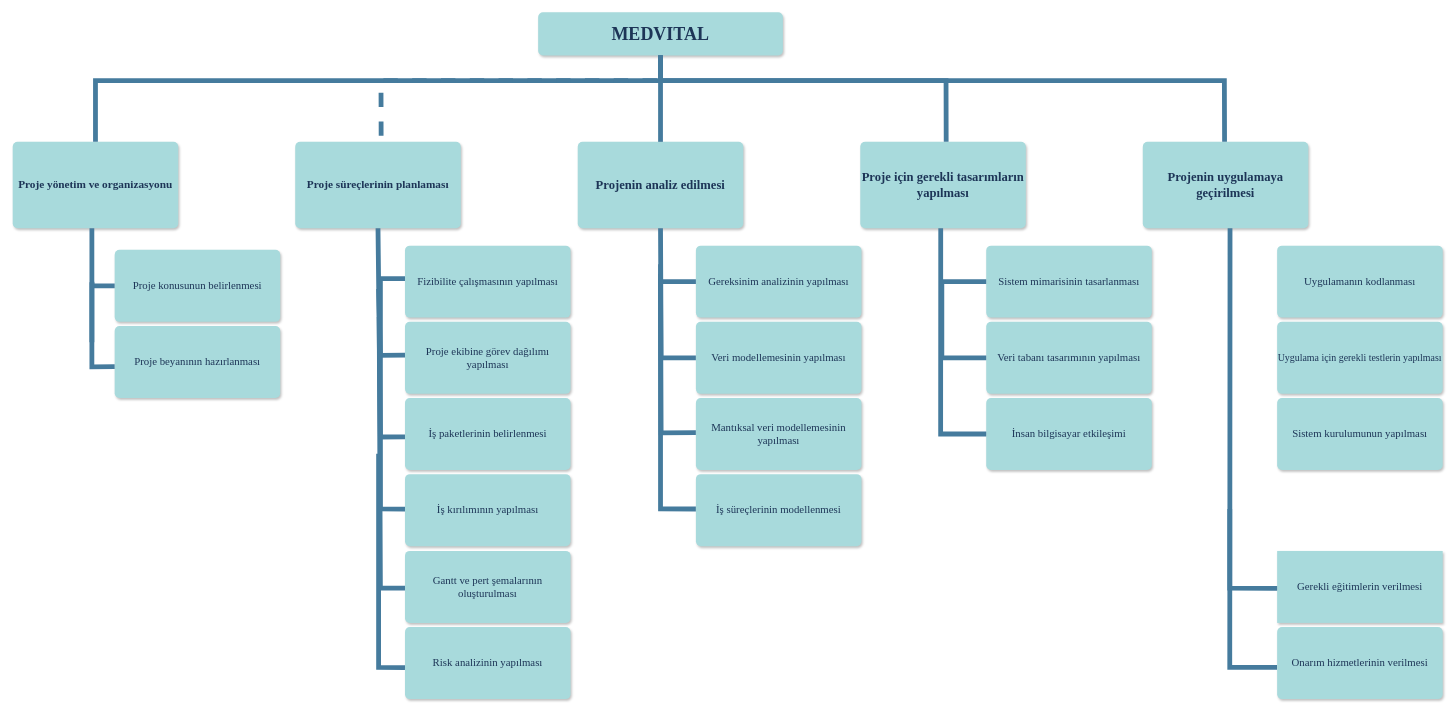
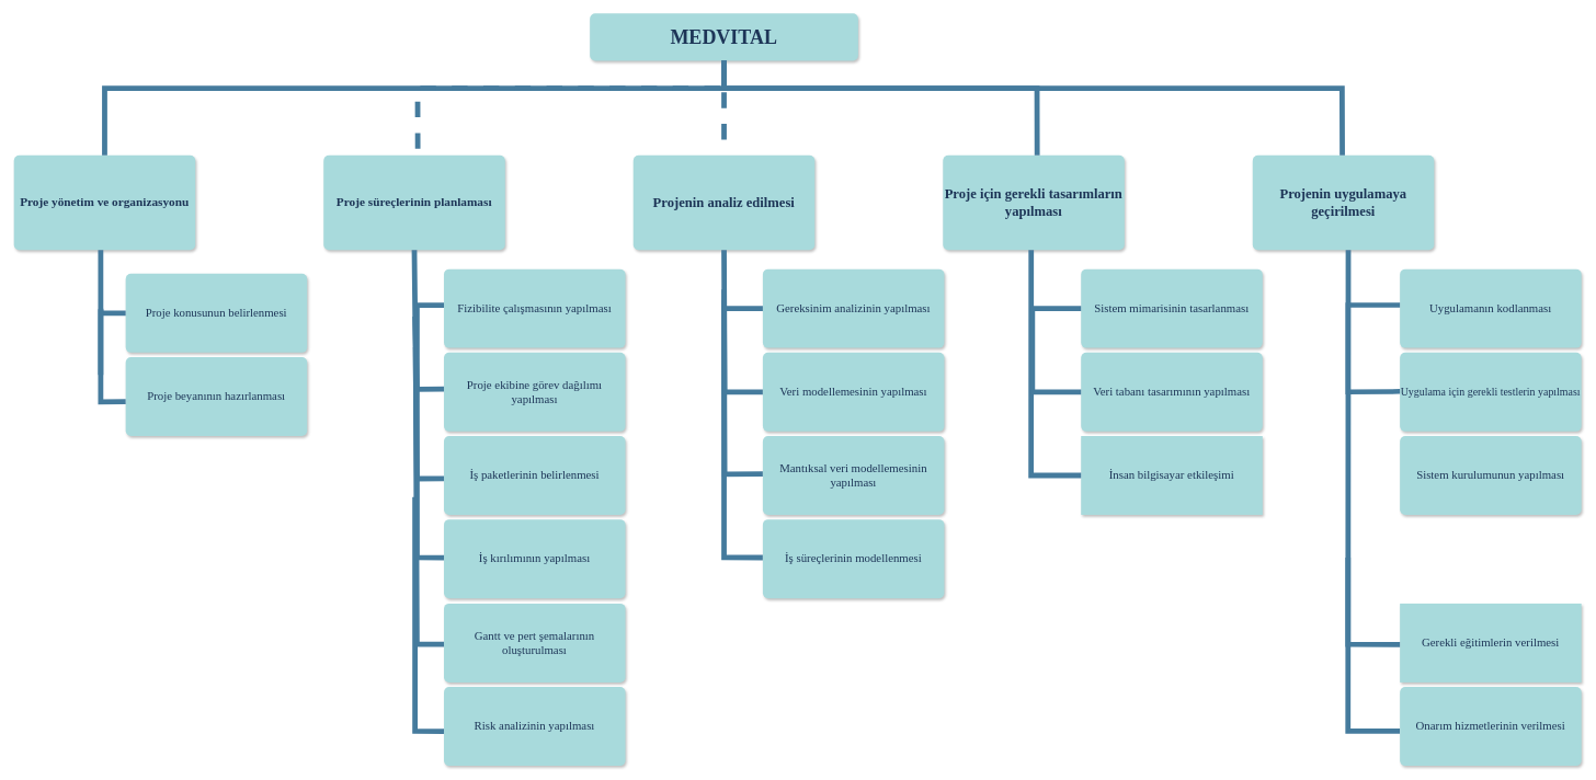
- <mxCell id="37" value="" style="html=1;jettySize=18;whiteSpace=wrap;fontSize=13;strokeColor=#457B9D;strokeOpacity=100;strokeWidth=8;rounded=0;startArrow=none;endArrow=none;exitX=0.5;exitY=1;exitPerimeter=0;entryX=0.5;entryY=0;entryPerimeter=0;" edge="1" parent="1" source="2" target="5"><mxGeometry width="100" height="100" relative="1" as="geometry"><Array as="points"><mxPoint x="1100" y="134" /><mxPoint x="1100" y="134" /></Array></mxGeometry></mxCell>
+ <mxCell id="37" value="" style="html=1;jettySize=18;whiteSpace=wrap;fontSize=13;strokeColor=#457B9D;strokeOpacity=100;strokeWidth=8;rounded=0;startArrow=none;endArrow=none;exitX=0.5;exitY=1;exitPerimeter=0;entryX=0.5;entryY=0;entryPerimeter=0;dashed=1;" edge="1" parent="1" source="2" target="5"><mxGeometry width="100" height="100" relative="1" as="geometry"><Array as="points"><mxPoint x="1100" y="134" /><mxPoint x="1100" y="134" /></Array></mxGeometry></mxCell>
+ <mxCell id="33" value="" style="html=1;jettySize=18;whiteSpace=wrap;fontSize=13;strokeColor=#457B9D;strokeOpacity=100;strokeWidth=7.5;rounded=0;startArrow=none;endArrow=none;exitX=0;exitY=0.458;exitPerimeter=0;entryX=0;entryY=0.494;entryPerimeter=0;" edge="1" parent="1" source="30" target="31"><mxGeometry width="100" height="100" relative="1" as="geometry"><Array as="points"><mxPoint x="2049" y="464" /><mxPoint x="2049" y="596" /></Array></mxGeometry></mxCell>
- <mxCell id="18" value="&lt;font face=&quot;Tahoma&quot;&gt;İnsan bilgisayar etkileşimi&lt;/font&gt;" style="html=1;overflow=block;blockSpacing=1;whiteSpace=wrap;fontSize=18;fontFamily=Arimo;fontColor=#1d3557;spacing=0;strokeOpacity=0;fillOpacity=100;rounded=1;absoluteArcSize=1;arcSize=16;shadow=1;fillColor=#A8DADC;" vertex="1" parent="1"><mxGeometry x="1643" y="663" width="276" height="120" as="geometry" /></mxCell>
+ <mxCell id="18" value="&lt;font face=&quot;Tahoma&quot;&gt;İnsan bilgisayar etkileşimi&lt;/font&gt;" style="html=1;overflow=block;blockSpacing=1;whiteSpace=wrap;fontSize=18;fontFamily=Arimo;fontColor=#1d3557;spacing=0;strokeOpacity=0;fillOpacity=100;absoluteArcSize=1;arcSize=16;shadow=1;fillColor=#A8DADC;rounded=0;" vertex="1" parent="1"><mxGeometry x="1643" y="663" width="276" height="120" as="geometry" /></mxCell>
